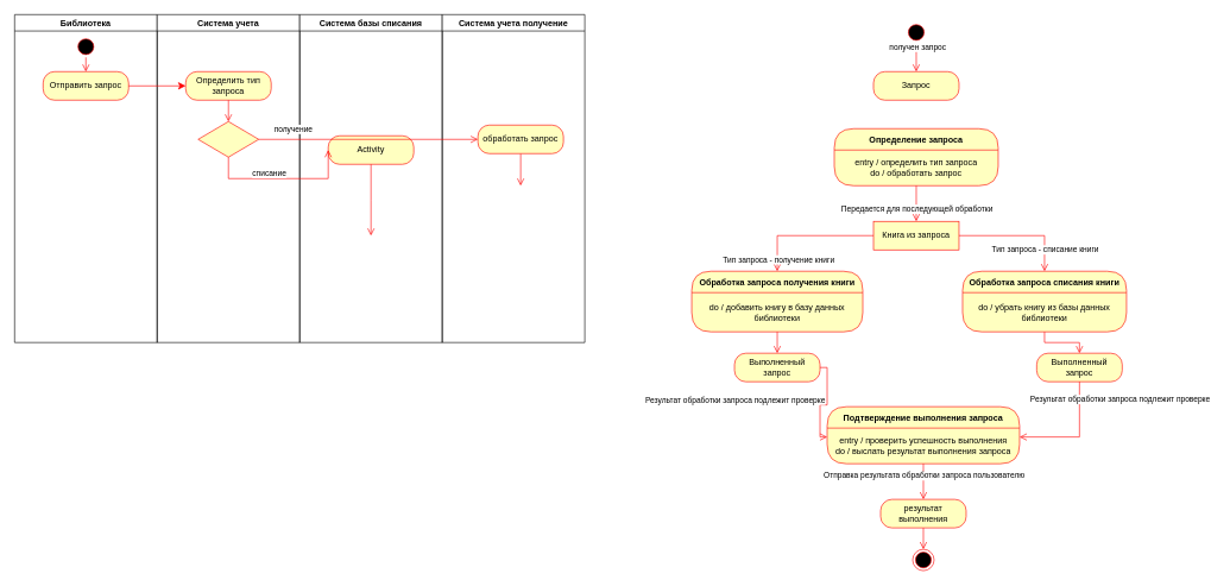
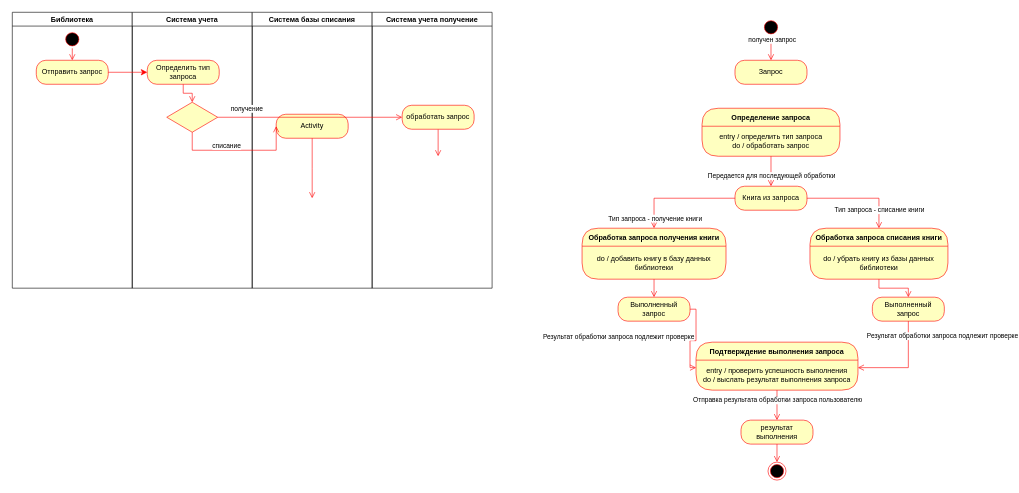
- <mxCell id="39" value="Определить тип запроса" style="rounded=1;whiteSpace=wrap;html=1;arcSize=40;fontColor=#000000;fillColor=#ffffc0;strokeColor=#ff0000;" vertex="1" parent="38"><mxGeometry x="40" y="80" width="120" height="40" as="geometry" /></mxCell>
+ <mxCell id="39" value="Определить тип запроса" style="rounded=1;whiteSpace=wrap;html=1;arcSize=40;fontColor=#000000;fillColor=#ffffc0;strokeColor=#ff0000;" vertex="1" parent="38"><mxGeometry x="25" y="80" width="120" height="40" as="geometry" /></mxCell>
- <mxCell id="11" value="Книга из запроса" style="whiteSpace=wrap;html=1;arcSize=40;fontColor=#000000;fillColor=#ffffc0;strokeColor=#ff0000;rounded=0;" parent="1" vertex="1"><mxGeometry x="1225" y="310" width="120" height="40" as="geometry" /></mxCell>
+ <mxCell id="11" value="Книга из запроса" style="rounded=1;whiteSpace=wrap;html=1;arcSize=40;fontColor=#000000;fillColor=#ffffc0;strokeColor=#ff0000;" parent="1" vertex="1"><mxGeometry x="1225" y="310" width="120" height="40" as="geometry" /></mxCell>
